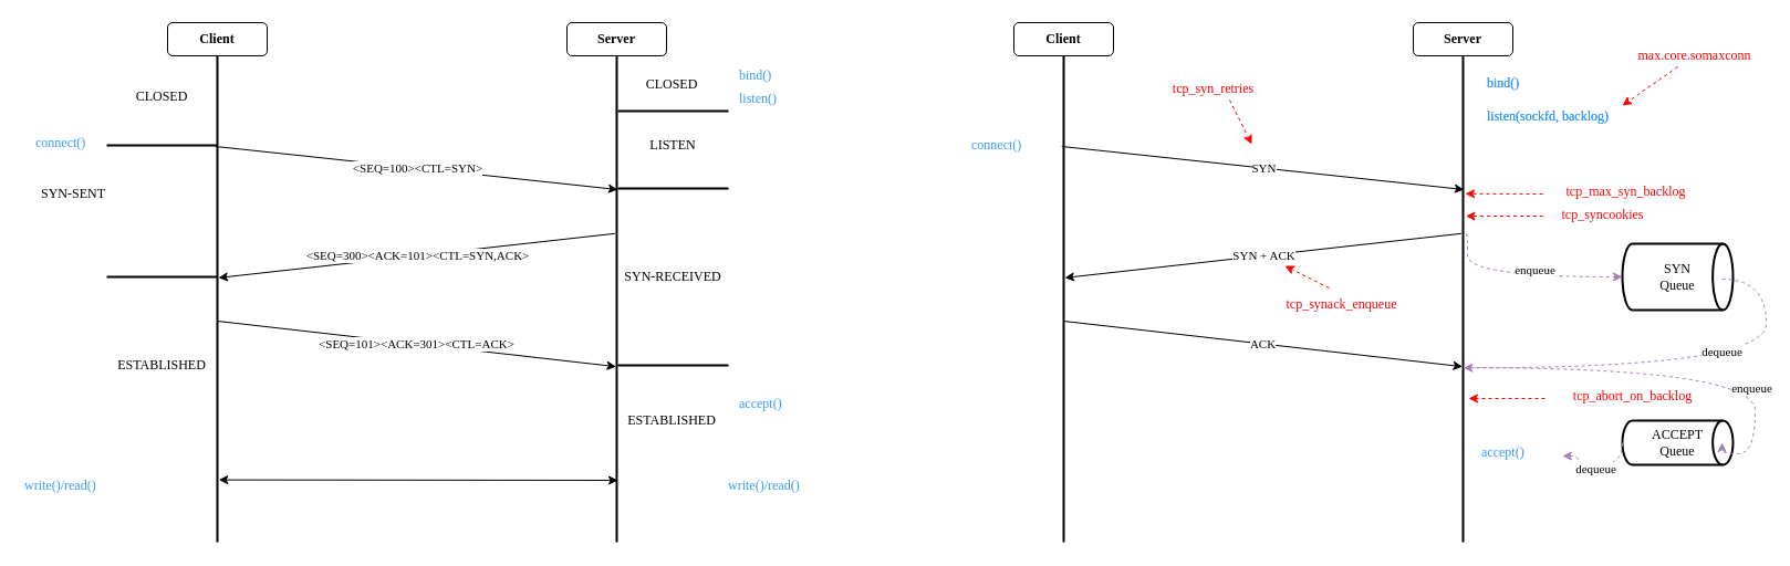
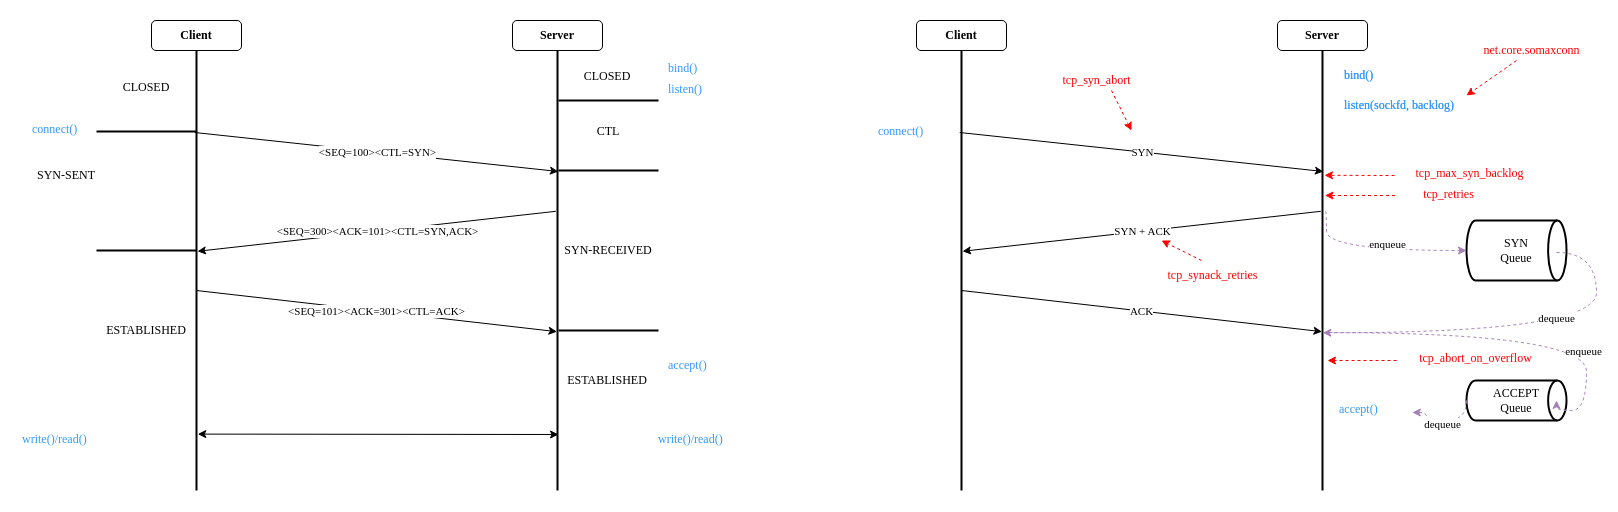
- <mxCell id="55" value="max.core.somaxconn" style="text;html=1;align=center;verticalAlign=middle;resizable=0;points=[];autosize=1;strokeColor=none;fillColor=none;fontColor=#FF0000;fontFamily=Comic Sans MS;" parent="1" vertex="1"><mxGeometry x="1466" y="35" width="130" height="30" as="geometry" /></mxCell>
+ <mxCell id="55" value="net.core.somaxconn" style="text;html=1;align=center;verticalAlign=middle;resizable=0;points=[];autosize=1;strokeColor=none;fillColor=none;fontColor=#FF0000;fontFamily=Comic Sans MS;" parent="1" vertex="1"><mxGeometry x="1466" y="35" width="130" height="30" as="geometry" /></mxCell>
- <mxCell id="44" value="&lt;div&gt;&lt;font&gt;tcp_syn_retries&lt;/font&gt;&lt;/div&gt;" style="text;html=1;align=center;verticalAlign=middle;resizable=0;points=[];autosize=1;strokeColor=none;fillColor=none;fontColor=#FF0000;fontFamily=Comic Sans MS;" parent="1" vertex="1"><mxGeometry x="1041" y="65" width="110" height="30" as="geometry" /></mxCell>
+ <mxCell id="44" value="&lt;div&gt;&lt;font&gt;tcp_syn_abort&lt;/font&gt;&lt;/div&gt;" style="text;html=1;align=center;verticalAlign=middle;resizable=0;points=[];autosize=1;strokeColor=none;fillColor=none;fontColor=#FF0000;fontFamily=Comic Sans MS;" parent="1" vertex="1"><mxGeometry x="1041" y="65" width="110" height="30" as="geometry" /></mxCell>
- <mxCell id="12" value="LISTEN" style="text;html=1;strokeColor=none;fillColor=none;align=center;verticalAlign=middle;whiteSpace=wrap;overflow=hidden;fontFamily=Comic Sans MS;" parent="1" vertex="1"><mxGeometry x="568" y="121" width="80" height="20" as="geometry" /></mxCell>
+ <mxCell id="12" value="CTL" style="text;html=1;strokeColor=none;fillColor=none;align=center;verticalAlign=middle;whiteSpace=wrap;overflow=hidden;fontFamily=Comic Sans MS;" parent="1" vertex="1"><mxGeometry x="568" y="121" width="80" height="20" as="geometry" /></mxCell>
- <mxCell id="53" value="tcp_syncookies" style="text;html=1;align=center;verticalAlign=middle;resizable=0;points=[];autosize=1;strokeColor=none;fillColor=none;fontColor=#FF0000;fontFamily=Comic Sans MS;" parent="1" vertex="1"><mxGeometry x="1392.5" y="179" width="110" height="30" as="geometry" /></mxCell>
+ <mxCell id="53" value="tcp_retries" style="text;html=1;align=center;verticalAlign=middle;resizable=0;points=[];autosize=1;strokeColor=none;fillColor=none;fontColor=#FF0000;fontFamily=Comic Sans MS;" parent="1" vertex="1"><mxGeometry x="1392.5" y="179" width="110" height="30" as="geometry" /></mxCell>
- <mxCell id="48" value="tcp_synack_enqueue" style="text;html=1;align=center;verticalAlign=middle;resizable=0;points=[];autosize=1;strokeColor=none;fillColor=none;fontColor=#FF0000;fontFamily=Comic Sans MS;" parent="1" vertex="1"><mxGeometry x="1147" y="260" width="130" height="30" as="geometry" /></mxCell>
+ <mxCell id="48" value="tcp_synack_retries" style="text;html=1;align=center;verticalAlign=middle;resizable=0;points=[];autosize=1;strokeColor=none;fillColor=none;fontColor=#FF0000;fontFamily=Comic Sans MS;" parent="1" vertex="1"><mxGeometry x="1147" y="260" width="130" height="30" as="geometry" /></mxCell>
- <mxCell id="59" value="tcp_abort_on_backlog" style="text;html=1;align=center;verticalAlign=middle;resizable=0;points=[];autosize=1;strokeColor=none;fillColor=none;fontColor=#FF0000;fontFamily=Comic Sans MS;" parent="1" vertex="1"><mxGeometry x="1395" y="343" width="160" height="30" as="geometry" /></mxCell>
+ <mxCell id="59" value="tcp_abort_on_overflow" style="text;html=1;align=center;verticalAlign=middle;resizable=0;points=[];autosize=1;strokeColor=none;fillColor=none;fontColor=#FF0000;fontFamily=Comic Sans MS;" parent="1" vertex="1"><mxGeometry x="1395" y="343" width="160" height="30" as="geometry" /></mxCell>
